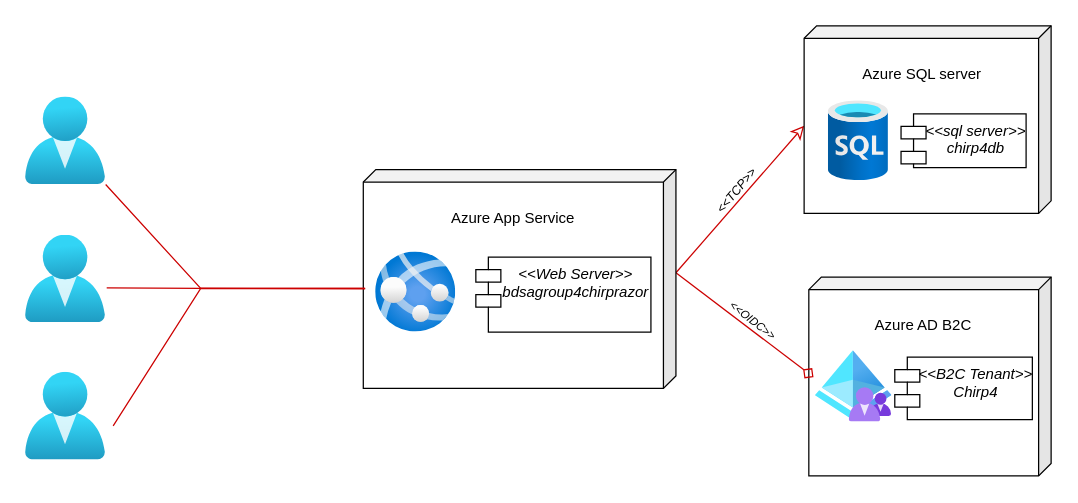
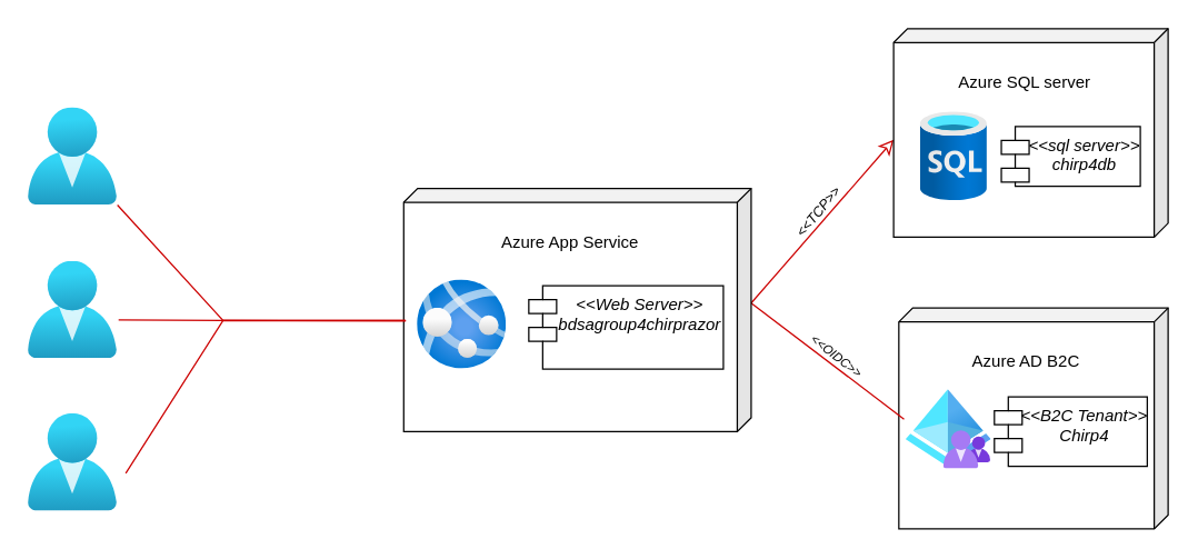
- <mxCell id="4" style="edgeStyle=none;rounded=1;html=1;entryX=0;entryY=0;entryDx=190;entryDy=80;entryPerimeter=0;strokeColor=#CC0000;fontSize=12;endArrow=diamond;endFill=0;endSize=8;startArrow=none;startFill=0;exitX=0;exitY=0;exitDx=0;exitDy=82.5;exitPerimeter=0;" parent="1" source="5" target="2" edge="1"><mxGeometry relative="1" as="geometry" /></mxCell>
+ <mxCell id="4" style="edgeStyle=none;rounded=1;html=1;entryX=0;entryY=0;entryDx=190;entryDy=80;entryPerimeter=0;strokeColor=#CC0000;fontSize=12;endArrow=none;endFill=0;endSize=8;startArrow=none;startFill=0;exitX=0;exitY=0;exitDx=0;exitDy=82.5;exitPerimeter=0;" parent="1" source="5" target="2" edge="1"><mxGeometry relative="1" as="geometry" /></mxCell>
